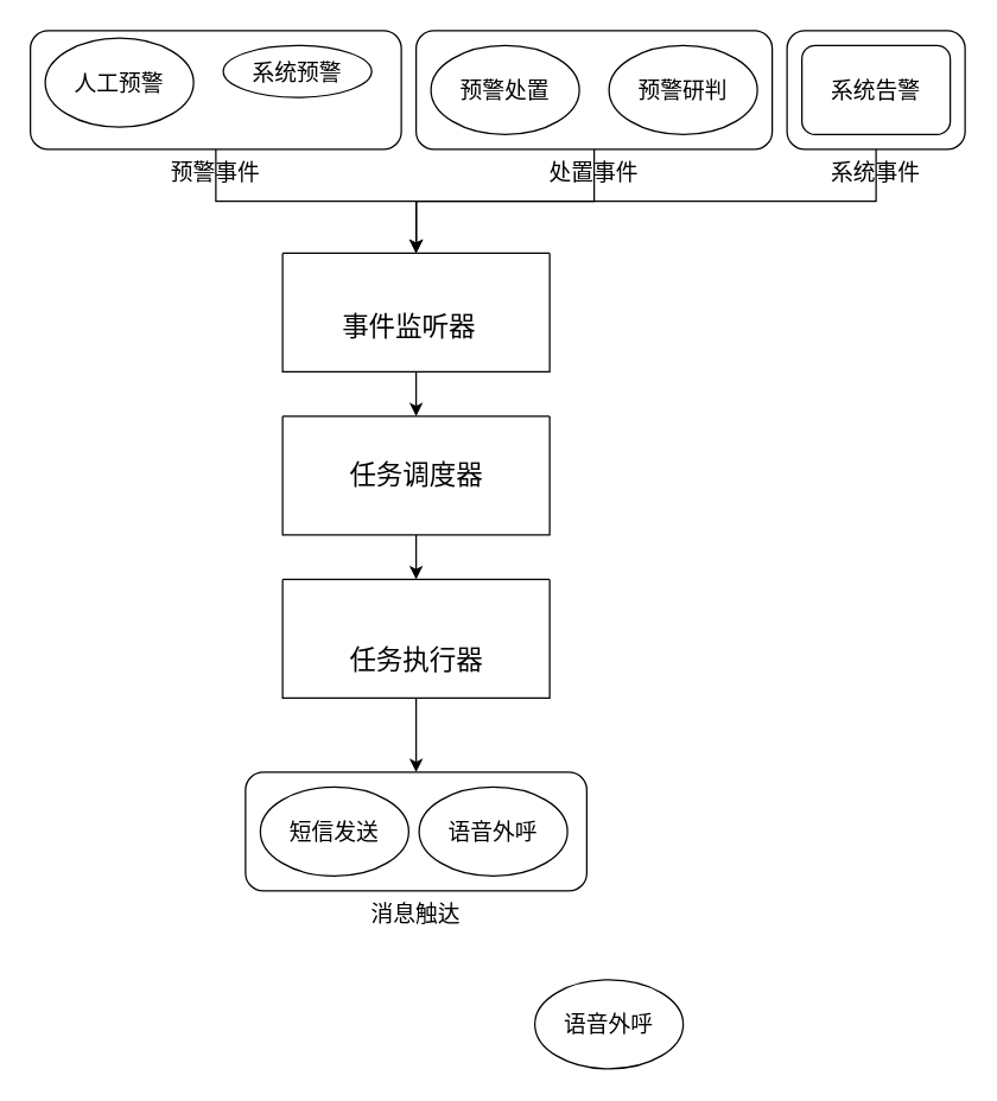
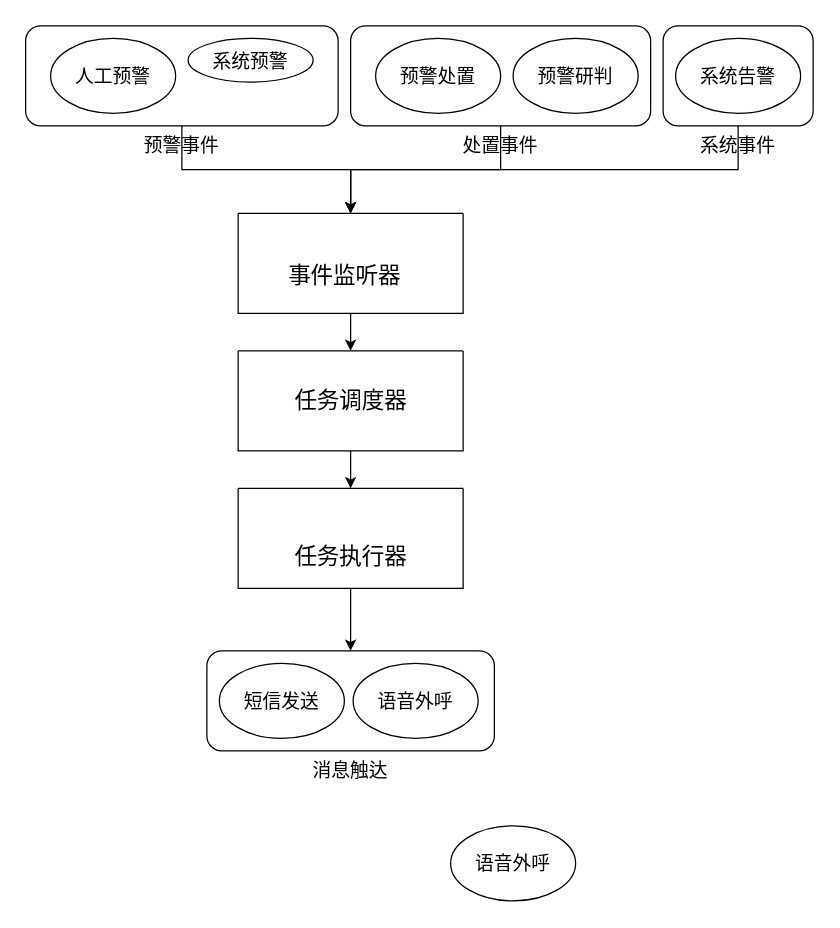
- <mxCell id="10" value="人工预警" style="ellipse;whiteSpace=wrap;html=1;fontSize=15;fontColor=default;strokeColor=default;fillColor=default;" parent="1" vertex="1"><mxGeometry x="30" y="25" width="100" height="60" as="geometry" /></mxCell>
+ <mxCell id="10" value="人工预警" style="ellipse;whiteSpace=wrap;html=1;fontSize=15;fontColor=default;strokeColor=default;fillColor=default;" parent="1" vertex="1"><mxGeometry x="40" y="30" width="100" height="60" as="geometry" /></mxCell>
- <mxCell id="14" value="预警处置" style="ellipse;whiteSpace=wrap;html=1;fontSize=15;fontColor=default;strokeColor=default;fillColor=default;" parent="1" vertex="1"><mxGeometry x="290" y="30" width="100" height="60" as="geometry" /></mxCell>
+ <mxCell id="14" value="预警处置" style="ellipse;whiteSpace=wrap;html=1;fontSize=15;fontColor=default;strokeColor=default;fillColor=default;" parent="1" vertex="1"><mxGeometry x="300" y="30" width="100" height="60" as="geometry" /></mxCell>
- <mxCell id="25" value="系统告警" style="whiteSpace=wrap;html=1;fontSize=15;fontColor=default;strokeColor=default;fillColor=default;rounded=1;" vertex="1" parent="1"><mxGeometry x="540" y="30" width="100" height="60" as="geometry" /></mxCell>
+ <mxCell id="25" value="系统告警" style="ellipse;whiteSpace=wrap;html=1;fontSize=15;fontColor=default;strokeColor=default;fillColor=default;" vertex="1" parent="1"><mxGeometry x="540" y="30" width="100" height="60" as="geometry" /></mxCell>
